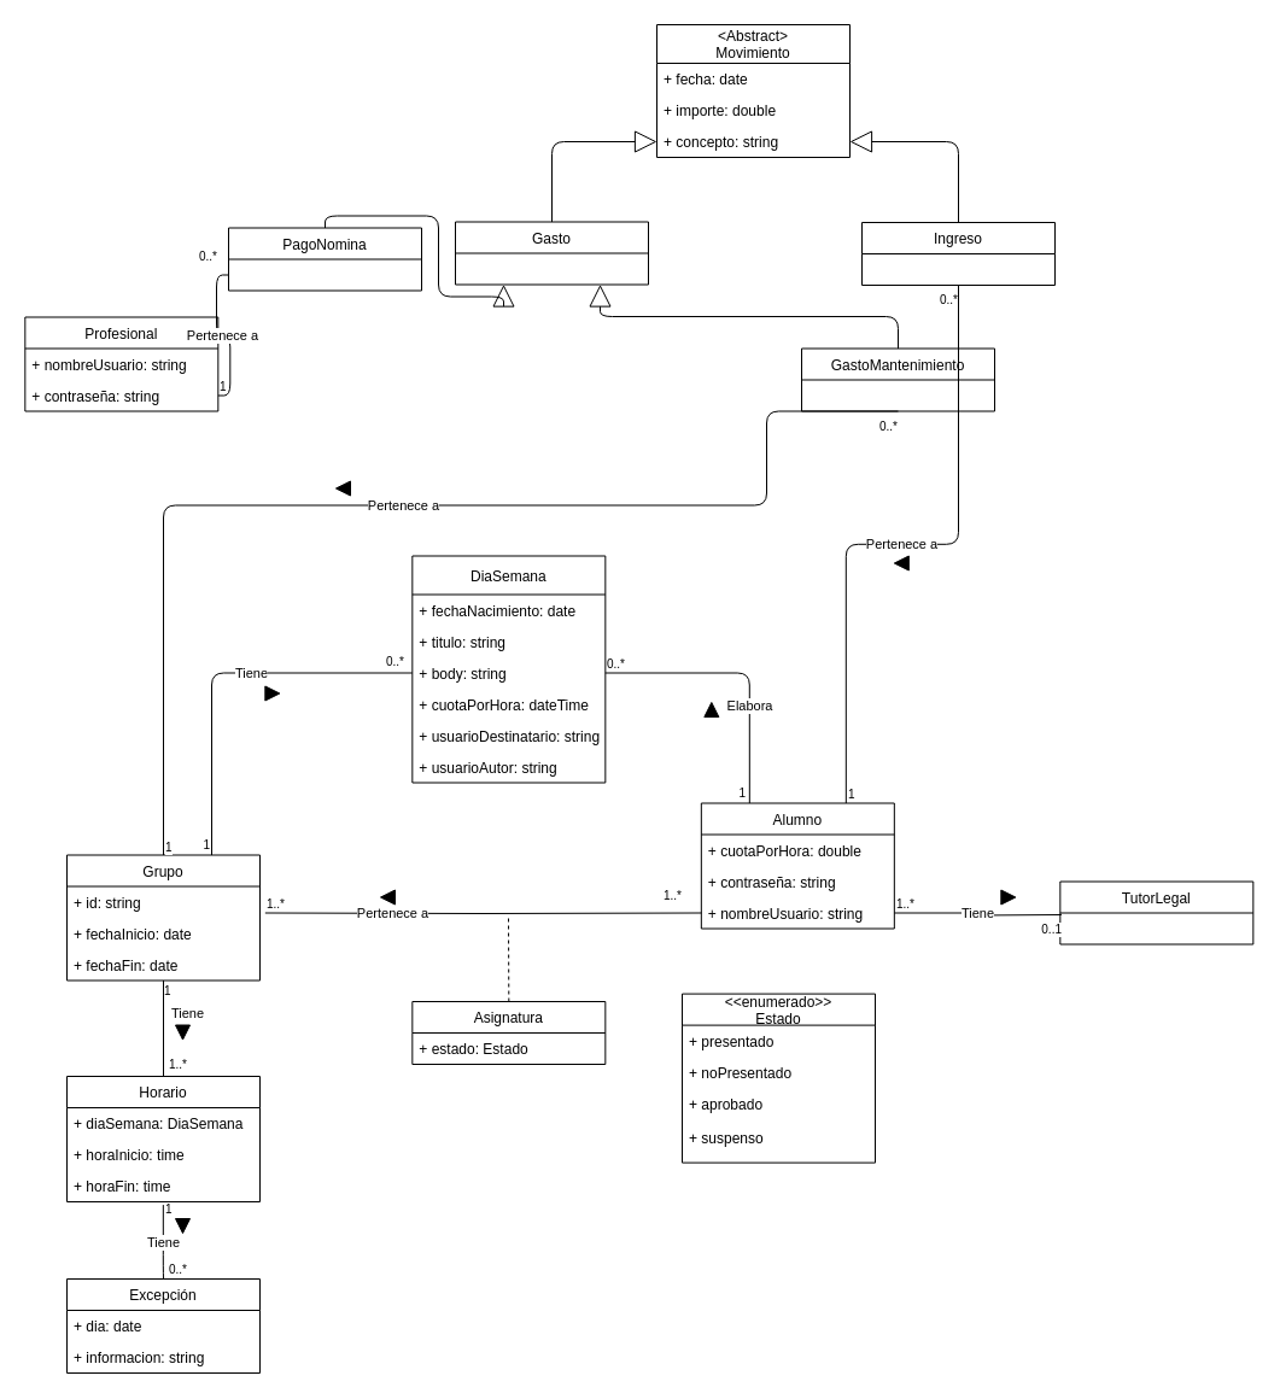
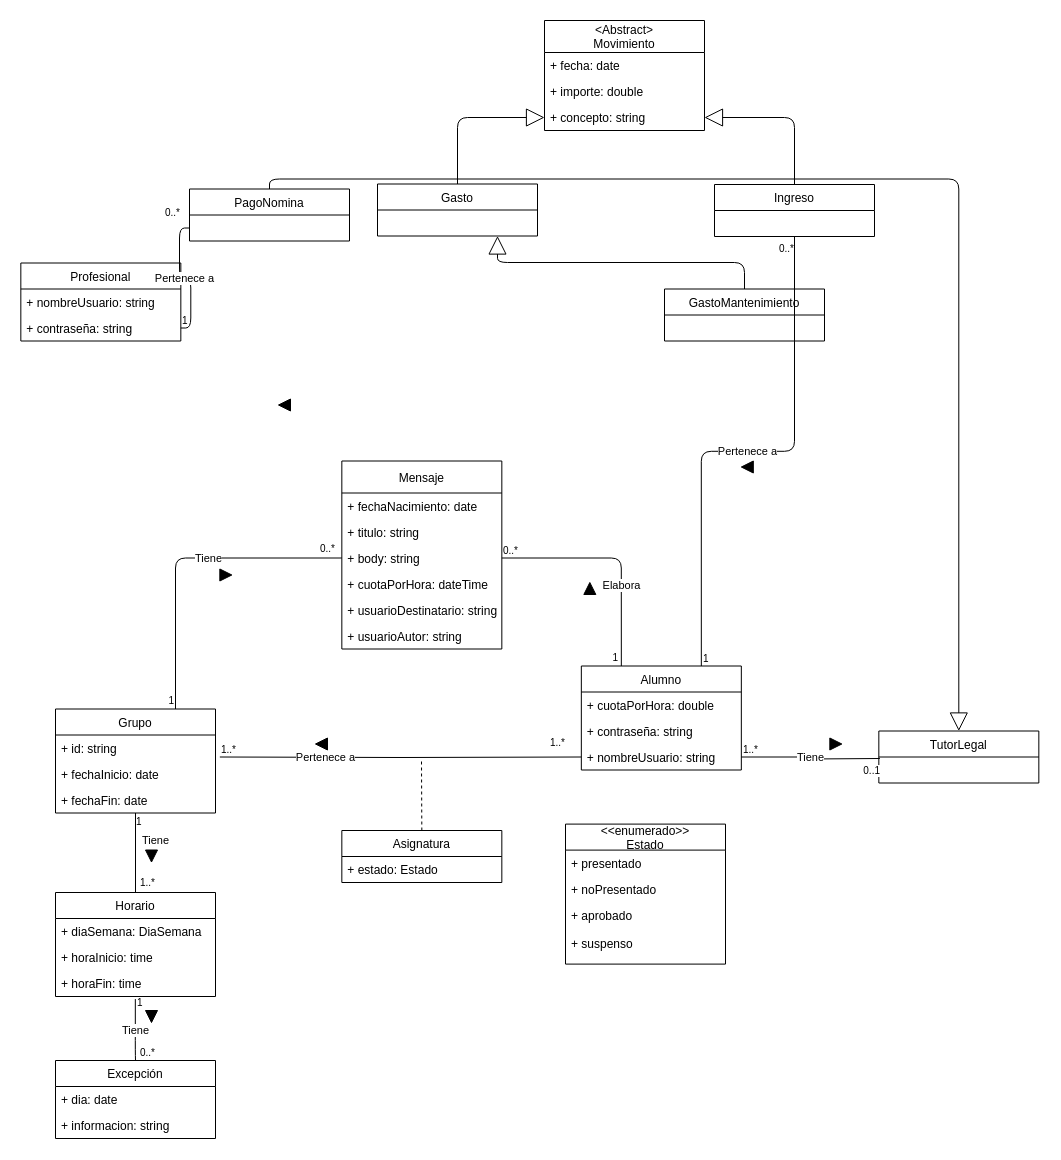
- <mxCell id="35" value="" style="endArrow=block;endSize=16;endFill=0;html=1;exitX=0.5;exitY=0;exitDx=0;exitDy=0;entryX=0.25;entryY=1;entryDx=0;entryDy=0;edgeStyle=orthogonalEdgeStyle;" parent="1" source="2" target="4" edge="1"><mxGeometry width="160" relative="1" as="geometry"><mxPoint x="534" y="204" as="sourcePoint" /><mxPoint x="622.657" y="150" as="targetPoint" /></mxGeometry></mxCell>
+ <mxCell id="35" value="" style="endArrow=block;endSize=16;endFill=0;html=1;exitX=0.5;exitY=0;exitDx=0;exitDy=0;edgeStyle=orthogonalEdgeStyle;" parent="1" source="2" target="25" edge="1"><mxGeometry width="160" relative="1" as="geometry"><mxPoint x="534" y="204" as="sourcePoint" /><mxPoint x="622.657" y="150" as="targetPoint" /></mxGeometry></mxCell>
- <mxCell id="52" value="Pertenece a" style="endArrow=none;html=1;endSize=12;startArrow=none;startSize=14;startFill=0;edgeStyle=orthogonalEdgeStyle;endFill=0;entryX=0.5;entryY=1;entryDx=0;entryDy=0;exitX=0.5;exitY=0;exitDx=0;exitDy=0;" parent="1" source="10" target="3" edge="1"><mxGeometry relative="1" as="geometry"><mxPoint x="185" y="688.5" as="sourcePoint" /><mxPoint x="596.333" y="819.833" as="targetPoint" /><Array as="points"><mxPoint x="135" y="418.5" /><mxPoint x="635" y="418.5" /></Array></mxGeometry></mxCell>
- <mxCell id="53" value="1" style="resizable=0;html=1;align=left;verticalAlign=top;labelBackgroundColor=#ffffff;fontSize=10;" parent="52" connectable="0" vertex="1"><mxGeometry x="-1" relative="1" as="geometry"><mxPoint y="-18.14" as="offset" /></mxGeometry></mxCell>
- <mxCell id="54" value="0..*" style="resizable=0;html=1;align=right;verticalAlign=top;labelBackgroundColor=#ffffff;fontSize=10;" parent="52" connectable="0" vertex="1"><mxGeometry x="1" relative="1" as="geometry" /></mxCell>
- <mxCell id="26" value="DiaSemana" style="swimlane;fontStyle=0;childLayout=stackLayout;horizontal=1;startSize=32;fillColor=none;horizontalStack=0;resizeParent=1;resizeParentMax=0;resizeLast=0;collapsible=1;marginBottom=0;" parent="1" vertex="1"><mxGeometry x="341.33" y="460.5" width="160" height="188" as="geometry" /></mxCell>
+ <mxCell id="26" value="Mensaje" style="swimlane;fontStyle=0;childLayout=stackLayout;horizontal=1;startSize=32;fillColor=none;horizontalStack=0;resizeParent=1;resizeParentMax=0;resizeLast=0;collapsible=1;marginBottom=0;" parent="1" vertex="1"><mxGeometry x="341.33" y="460.5" width="160" height="188" as="geometry" /></mxCell>
